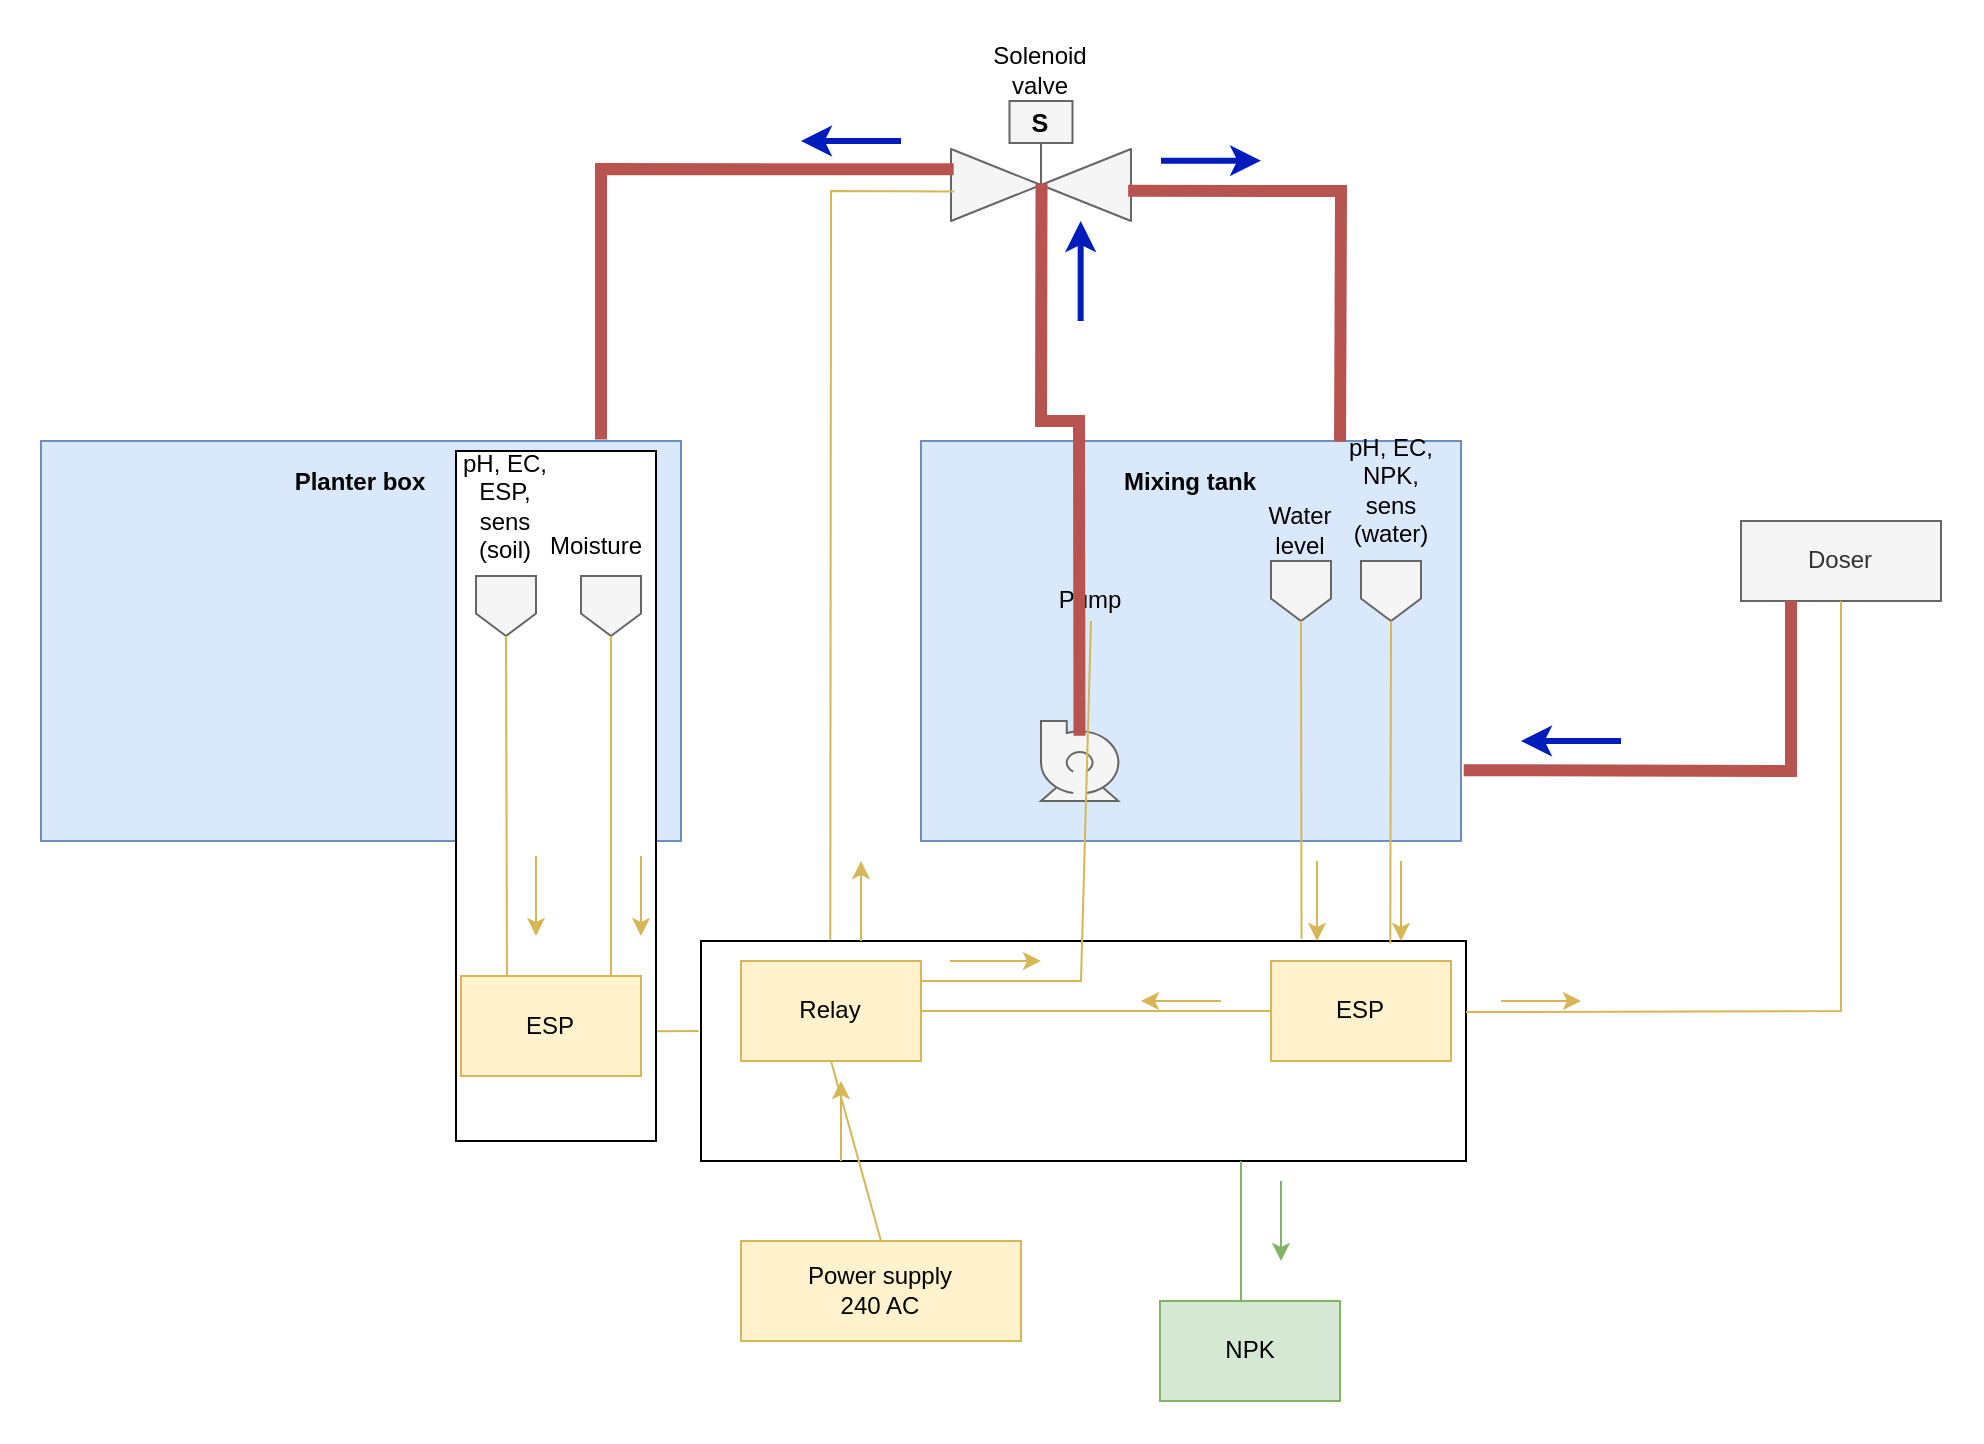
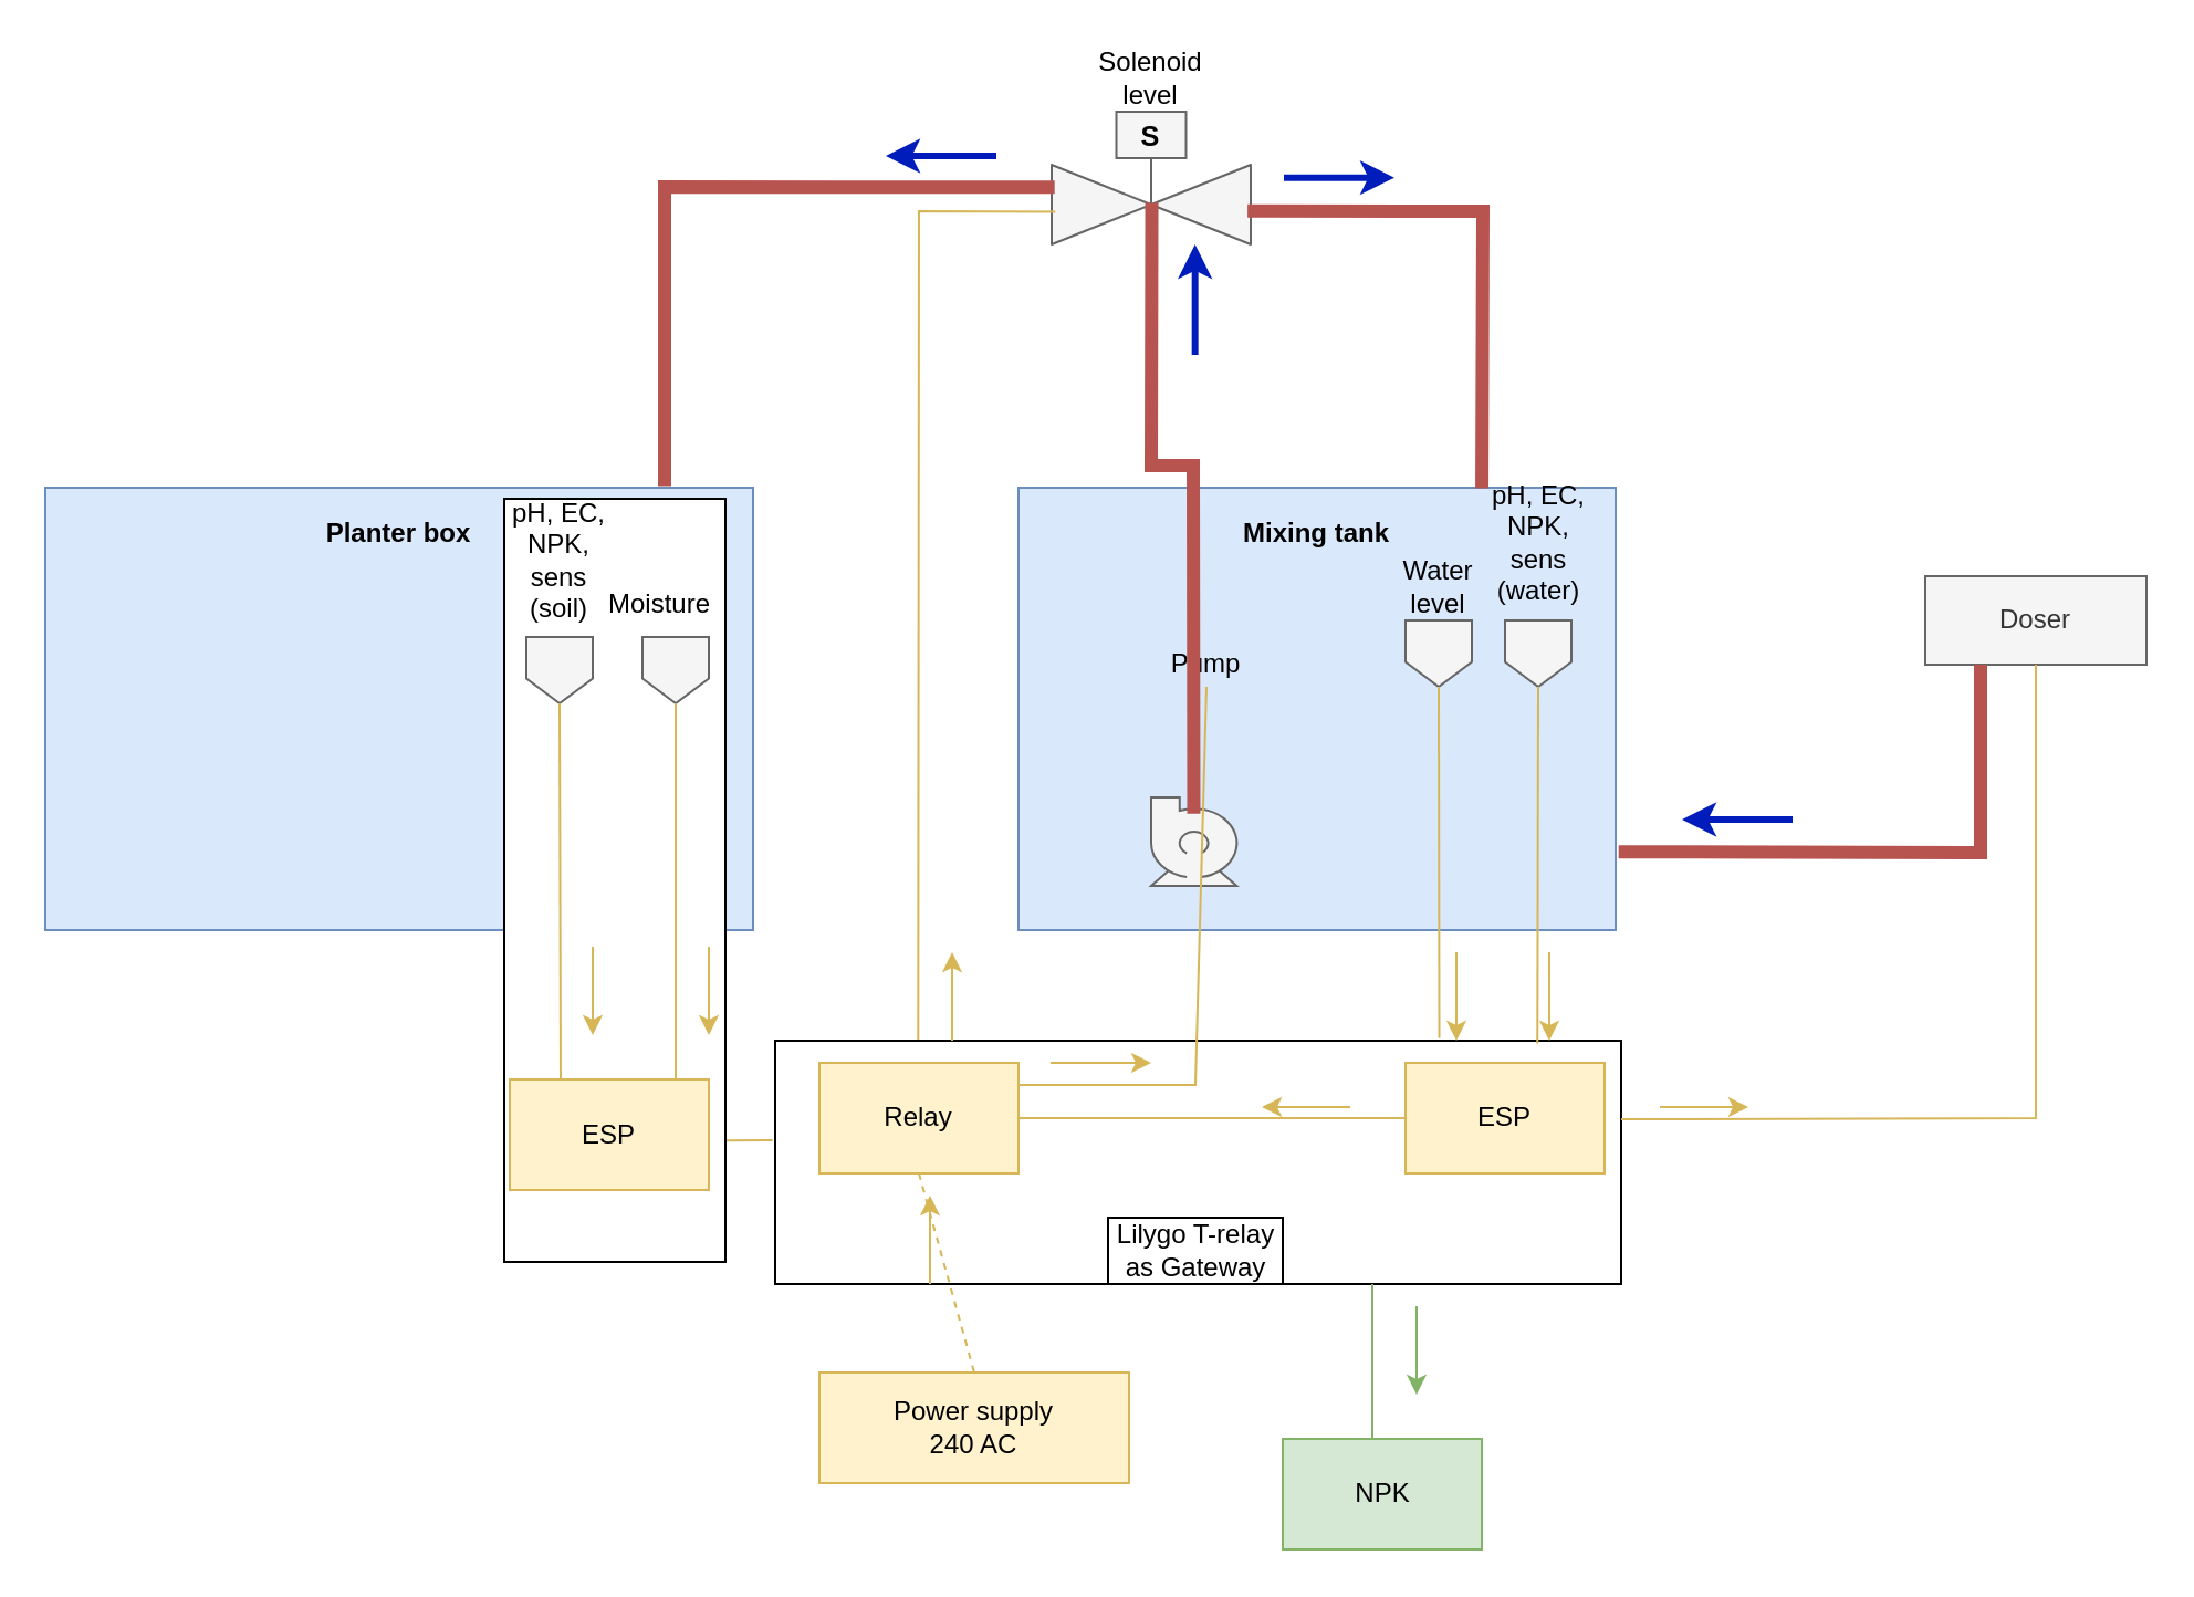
- <mxCell id="24" value="Solenoid valve" style="text;html=1;strokeColor=none;fillColor=none;align=center;verticalAlign=middle;whiteSpace=wrap;rounded=0;" parent="1" vertex="1"><mxGeometry x="490" y="20" width="60" height="30" as="geometry" /></mxCell>
+ <mxCell id="24" value="Solenoid level" style="text;html=1;strokeColor=none;fillColor=none;align=center;verticalAlign=middle;whiteSpace=wrap;rounded=0;" parent="1" vertex="1"><mxGeometry x="490" y="20" width="60" height="30" as="geometry" /></mxCell>
- <mxCell id="42" value="pH, EC, ESP, sens (soil)" style="text;html=1;strokeColor=none;fillColor=none;align=center;verticalAlign=middle;whiteSpace=wrap;rounded=0;" parent="1" vertex="1"><mxGeometry x="230" y="237.5" width="45" height="30" as="geometry" /></mxCell>
+ <mxCell id="42" value="pH, EC, NPK, sens (soil)" style="text;html=1;strokeColor=none;fillColor=none;align=center;verticalAlign=middle;whiteSpace=wrap;rounded=0;" parent="1" vertex="1"><mxGeometry x="230" y="237.5" width="45" height="30" as="geometry" /></mxCell>
+ <mxCell id="40" value="Lilygo T-relay as Gateway" style="text;html=1;strokeColor=default;fillColor=none;align=center;verticalAlign=middle;whiteSpace=wrap;rounded=0;" parent="1" vertex="1"><mxGeometry x="500.5" y="550" width="79" height="30" as="geometry" /></mxCell>
- <mxCell id="19" value="" style="endArrow=none;html=1;rounded=0;entryX=0.5;entryY=0;entryDx=0;entryDy=0;exitX=0.5;exitY=1;exitDx=0;exitDy=0;fillColor=#fff2cc;strokeColor=#d6b656;" parent="1" source="14" target="15" edge="1"><mxGeometry width="50" height="50" relative="1" as="geometry"><mxPoint x="414.5" y="451" as="sourcePoint" /><mxPoint x="414.5" y="620" as="targetPoint" /></mxGeometry></mxCell>
+ <mxCell id="19" value="" style="endArrow=none;html=1;rounded=0;entryX=0.5;entryY=0;entryDx=0;entryDy=0;exitX=0.5;exitY=1;exitDx=0;exitDy=0;fillColor=#fff2cc;strokeColor=#d6b656;dashed=1;" parent="1" source="14" target="15" edge="1"><mxGeometry width="50" height="50" relative="1" as="geometry"><mxPoint x="414.5" y="451" as="sourcePoint" /><mxPoint x="414.5" y="620" as="targetPoint" /></mxGeometry></mxCell>
